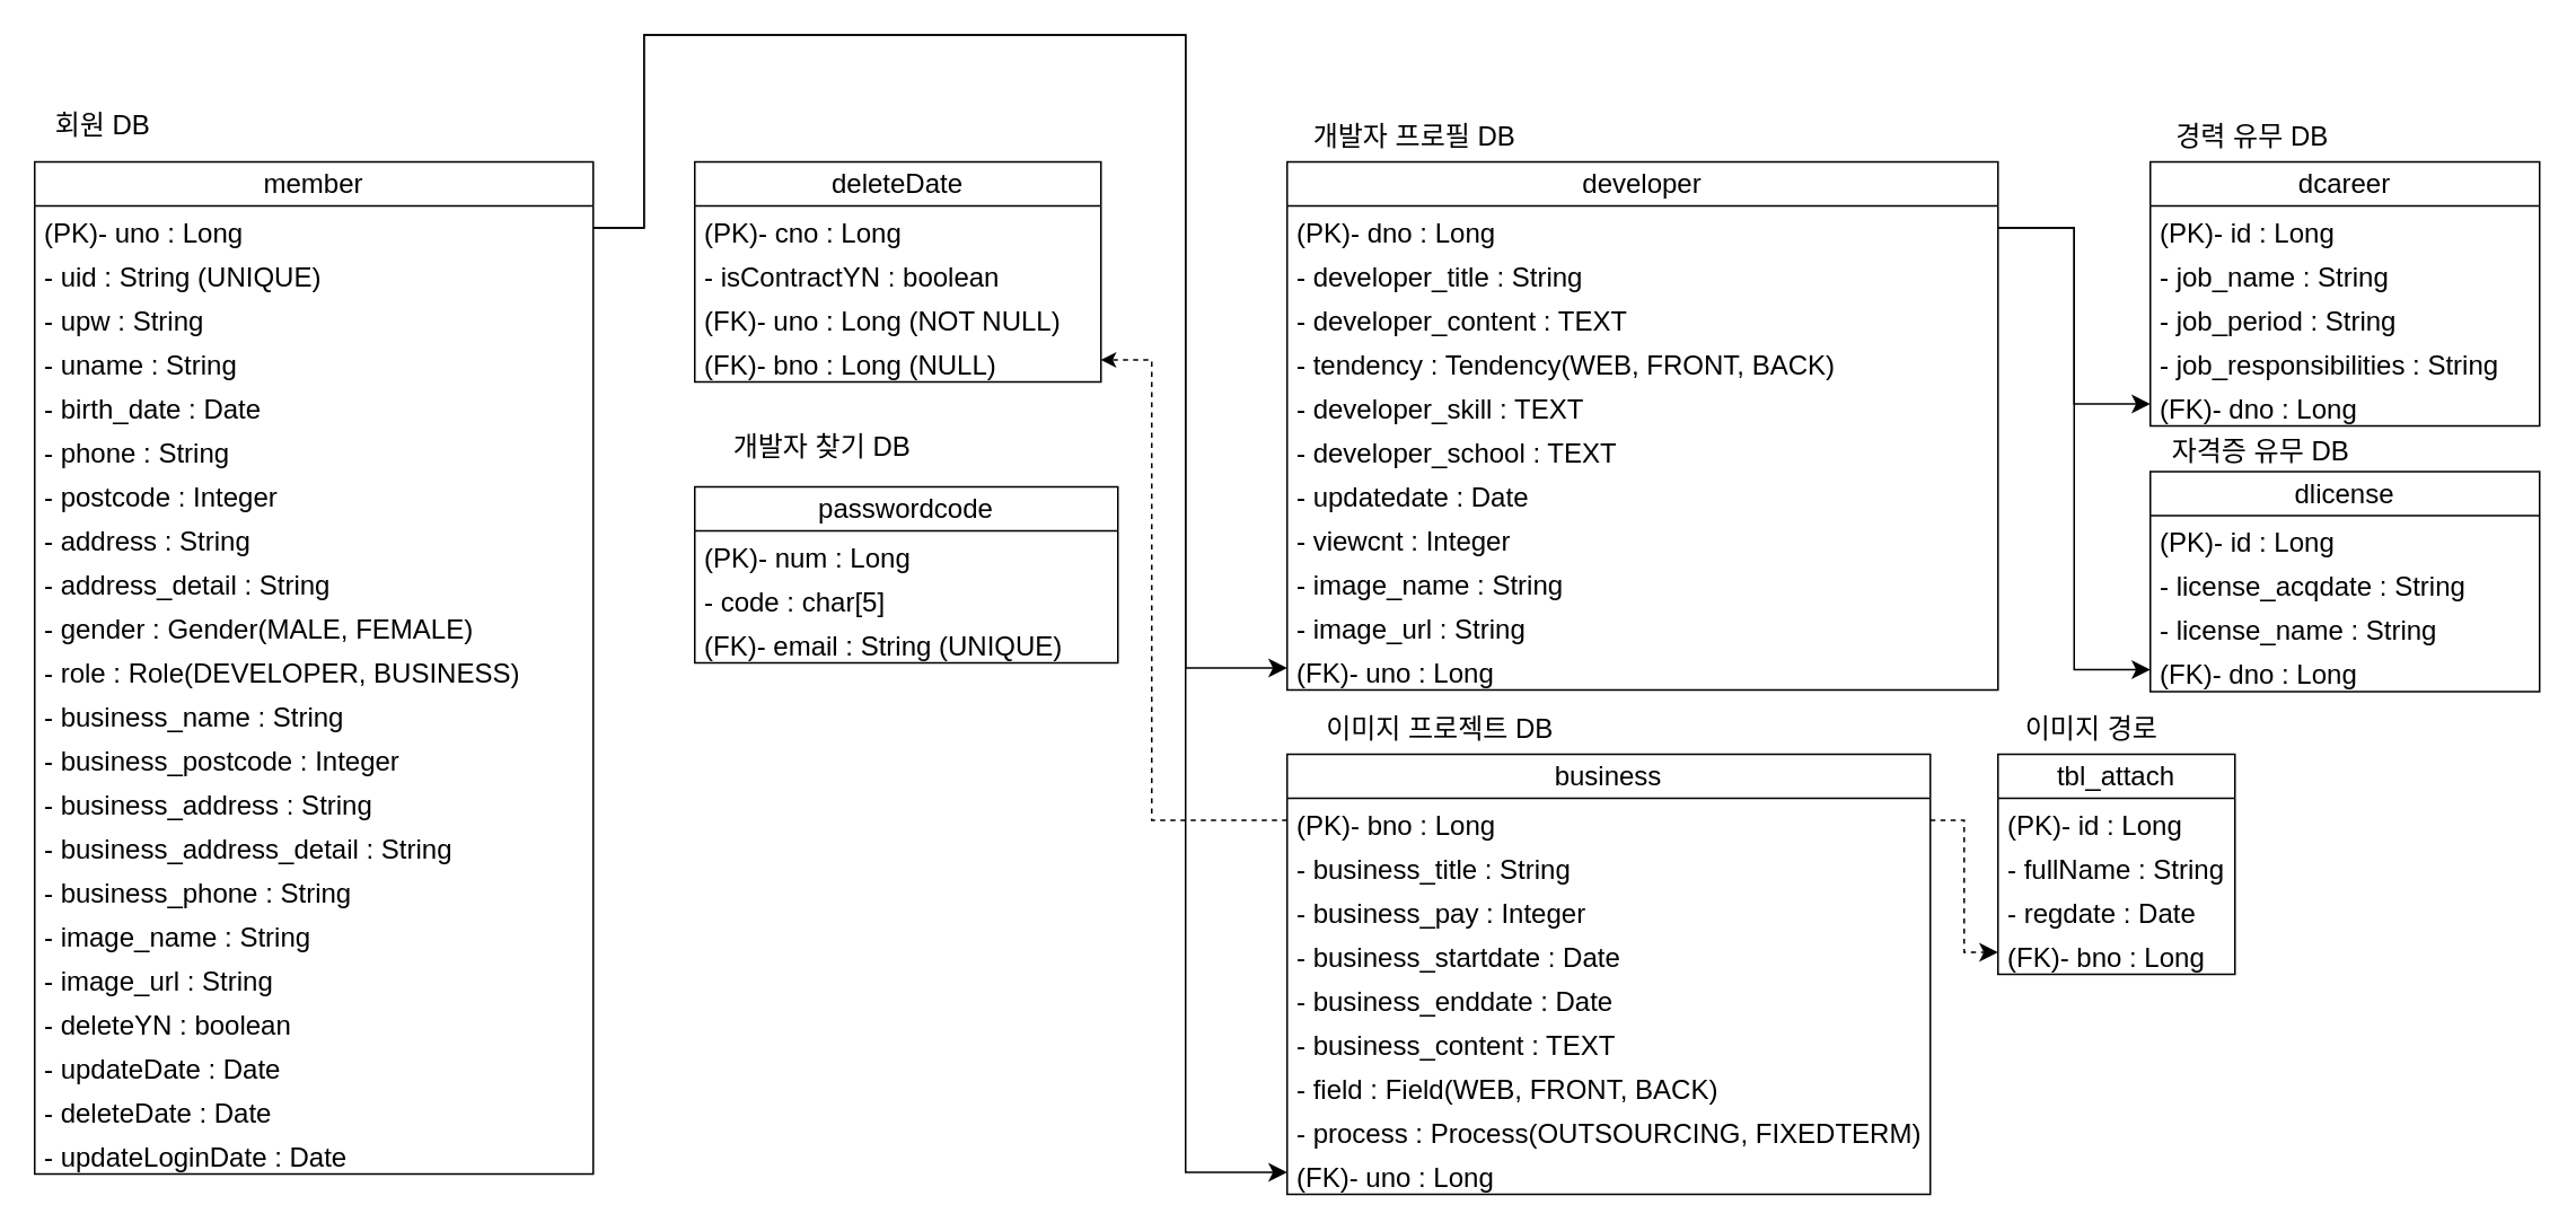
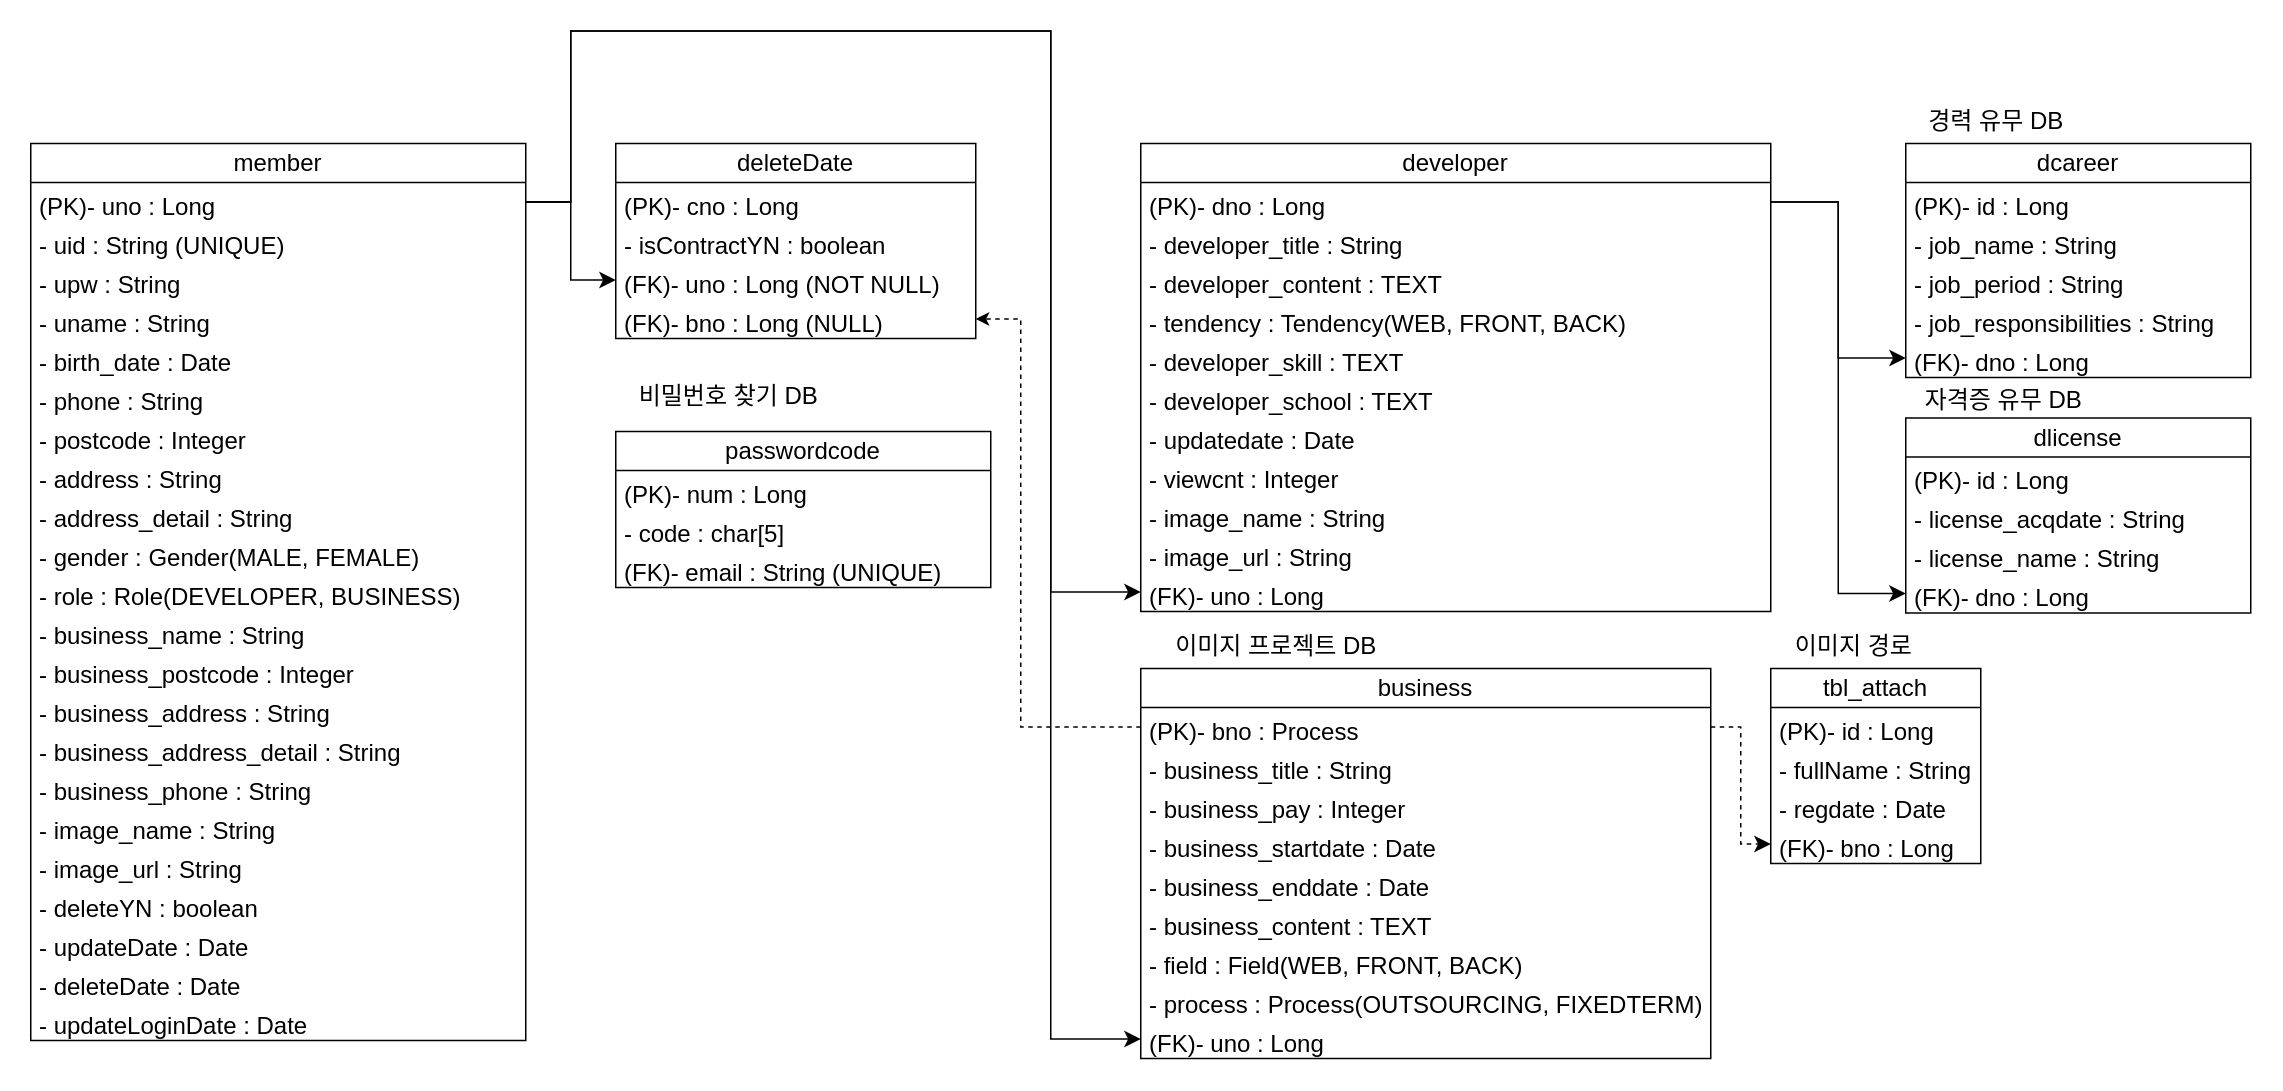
- <mxCell id="35" value="회원 DB" style="text;html=1;align=center;verticalAlign=middle;resizable=0;points=[];autosize=1;strokeColor=none;fillColor=none;fontSize=16;" vertex="1" parent="1"><mxGeometry x="20" y="58" width="80" height="30" as="geometry" /></mxCell>
- <mxCell id="76" value="개발자 프로필 DB" style="text;html=1;align=center;verticalAlign=middle;resizable=0;points=[];autosize=1;strokeColor=none;fillColor=none;fontSize=16;" vertex="1" parent="1"><mxGeometry x="760" y="65" width="150" height="30" as="geometry" /></mxCell>
+ <mxCell id="78" style="edgeStyle=orthogonalEdgeStyle;rounded=0;orthogonalLoop=1;jettySize=auto;html=1;fontSize=12;startSize=8;endSize=8;" edge="1" parent="1" source="3" target="28"><mxGeometry relative="1" as="geometry" /></mxCell>
- <mxCell id="34" value="개발자 찾기 DB" style="text;html=1;align=center;verticalAlign=middle;resizable=0;points=[];autosize=1;strokeColor=none;fillColor=none;fontSize=16;" vertex="1" parent="1"><mxGeometry x="410" y="248" width="150" height="30" as="geometry" /></mxCell>
+ <mxCell id="34" value="비밀번호 찾기 DB" style="text;html=1;align=center;verticalAlign=middle;resizable=0;points=[];autosize=1;strokeColor=none;fillColor=none;fontSize=16;" vertex="1" parent="1"><mxGeometry x="410" y="248" width="150" height="30" as="geometry" /></mxCell>
- <mxCell id="60" value="(PK)- bno : Long" style="text;strokeColor=none;fillColor=none;align=left;verticalAlign=top;spacingLeft=4;spacingRight=4;overflow=hidden;rotatable=0;points=[[0,0.5],[1,0.5]];portConstraint=eastwest;whiteSpace=wrap;html=1;fontSize=16;" vertex="1" parent="59"><mxGeometry y="26" width="380" height="26" as="geometry" /></mxCell>
+ <mxCell id="60" value="(PK)- bno : Process" style="text;strokeColor=none;fillColor=none;align=left;verticalAlign=top;spacingLeft=4;spacingRight=4;overflow=hidden;rotatable=0;points=[[0,0.5],[1,0.5]];portConstraint=eastwest;whiteSpace=wrap;html=1;fontSize=16;" vertex="1" parent="59"><mxGeometry y="26" width="380" height="26" as="geometry" /></mxCell>
